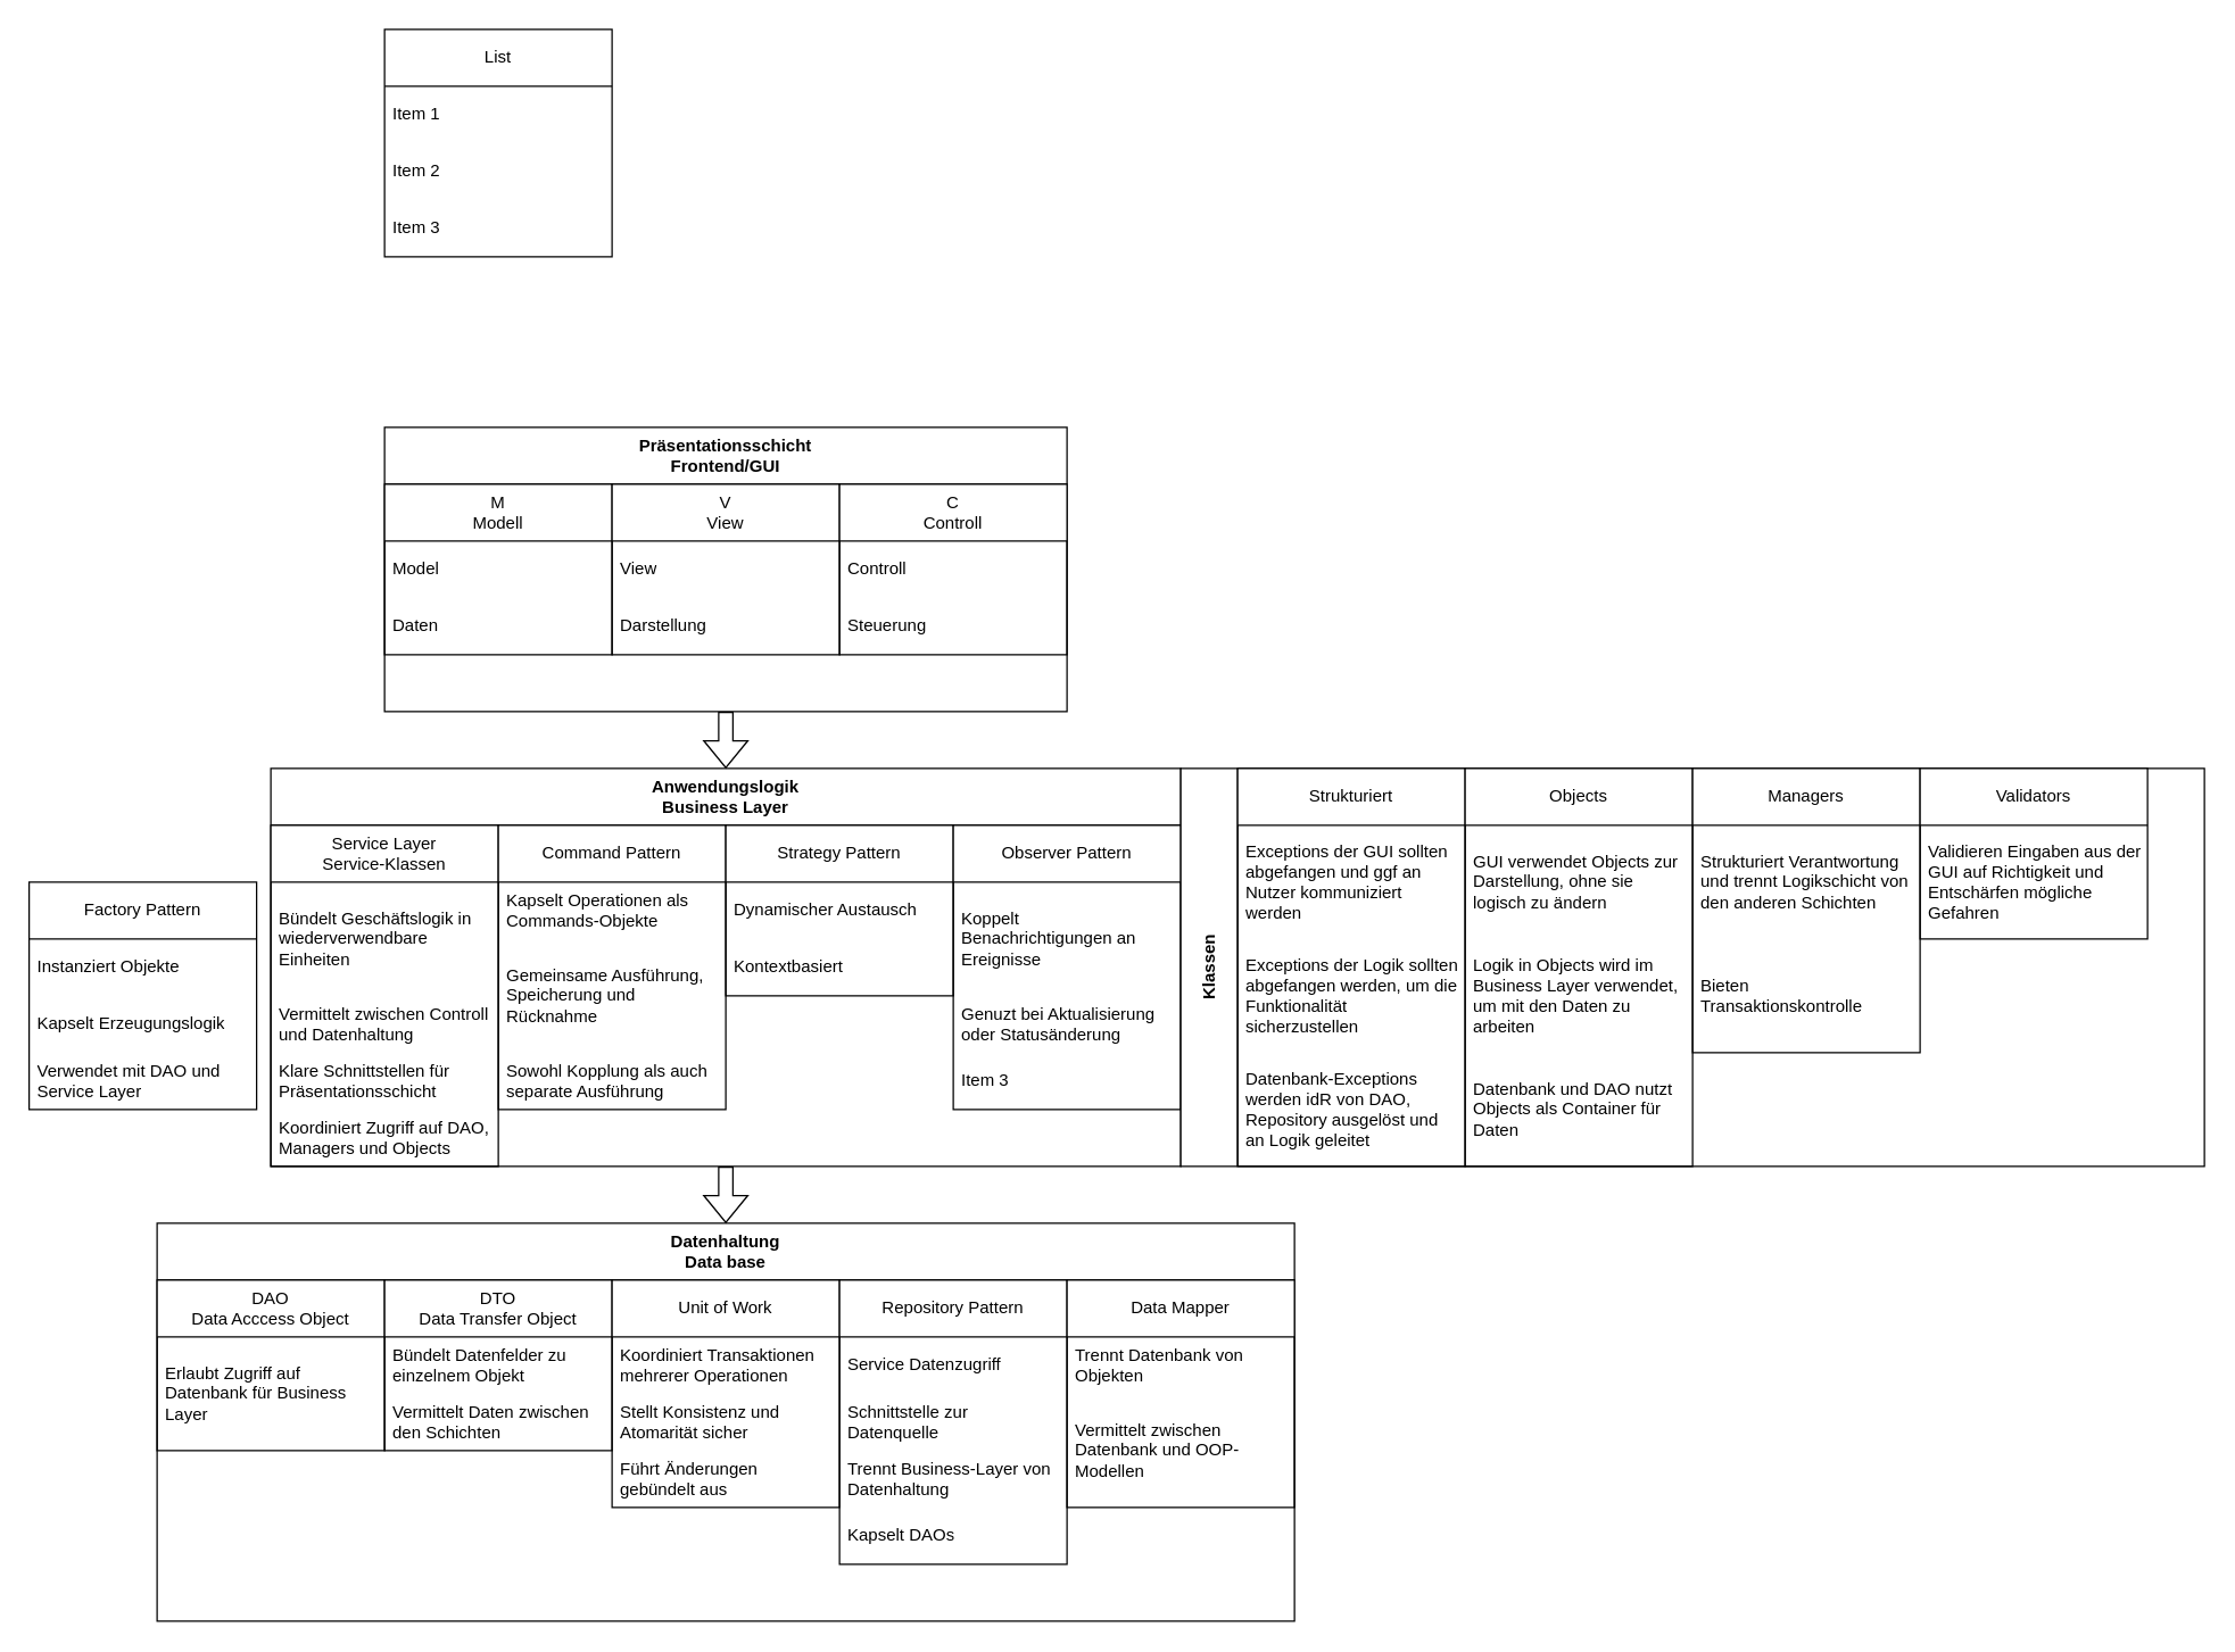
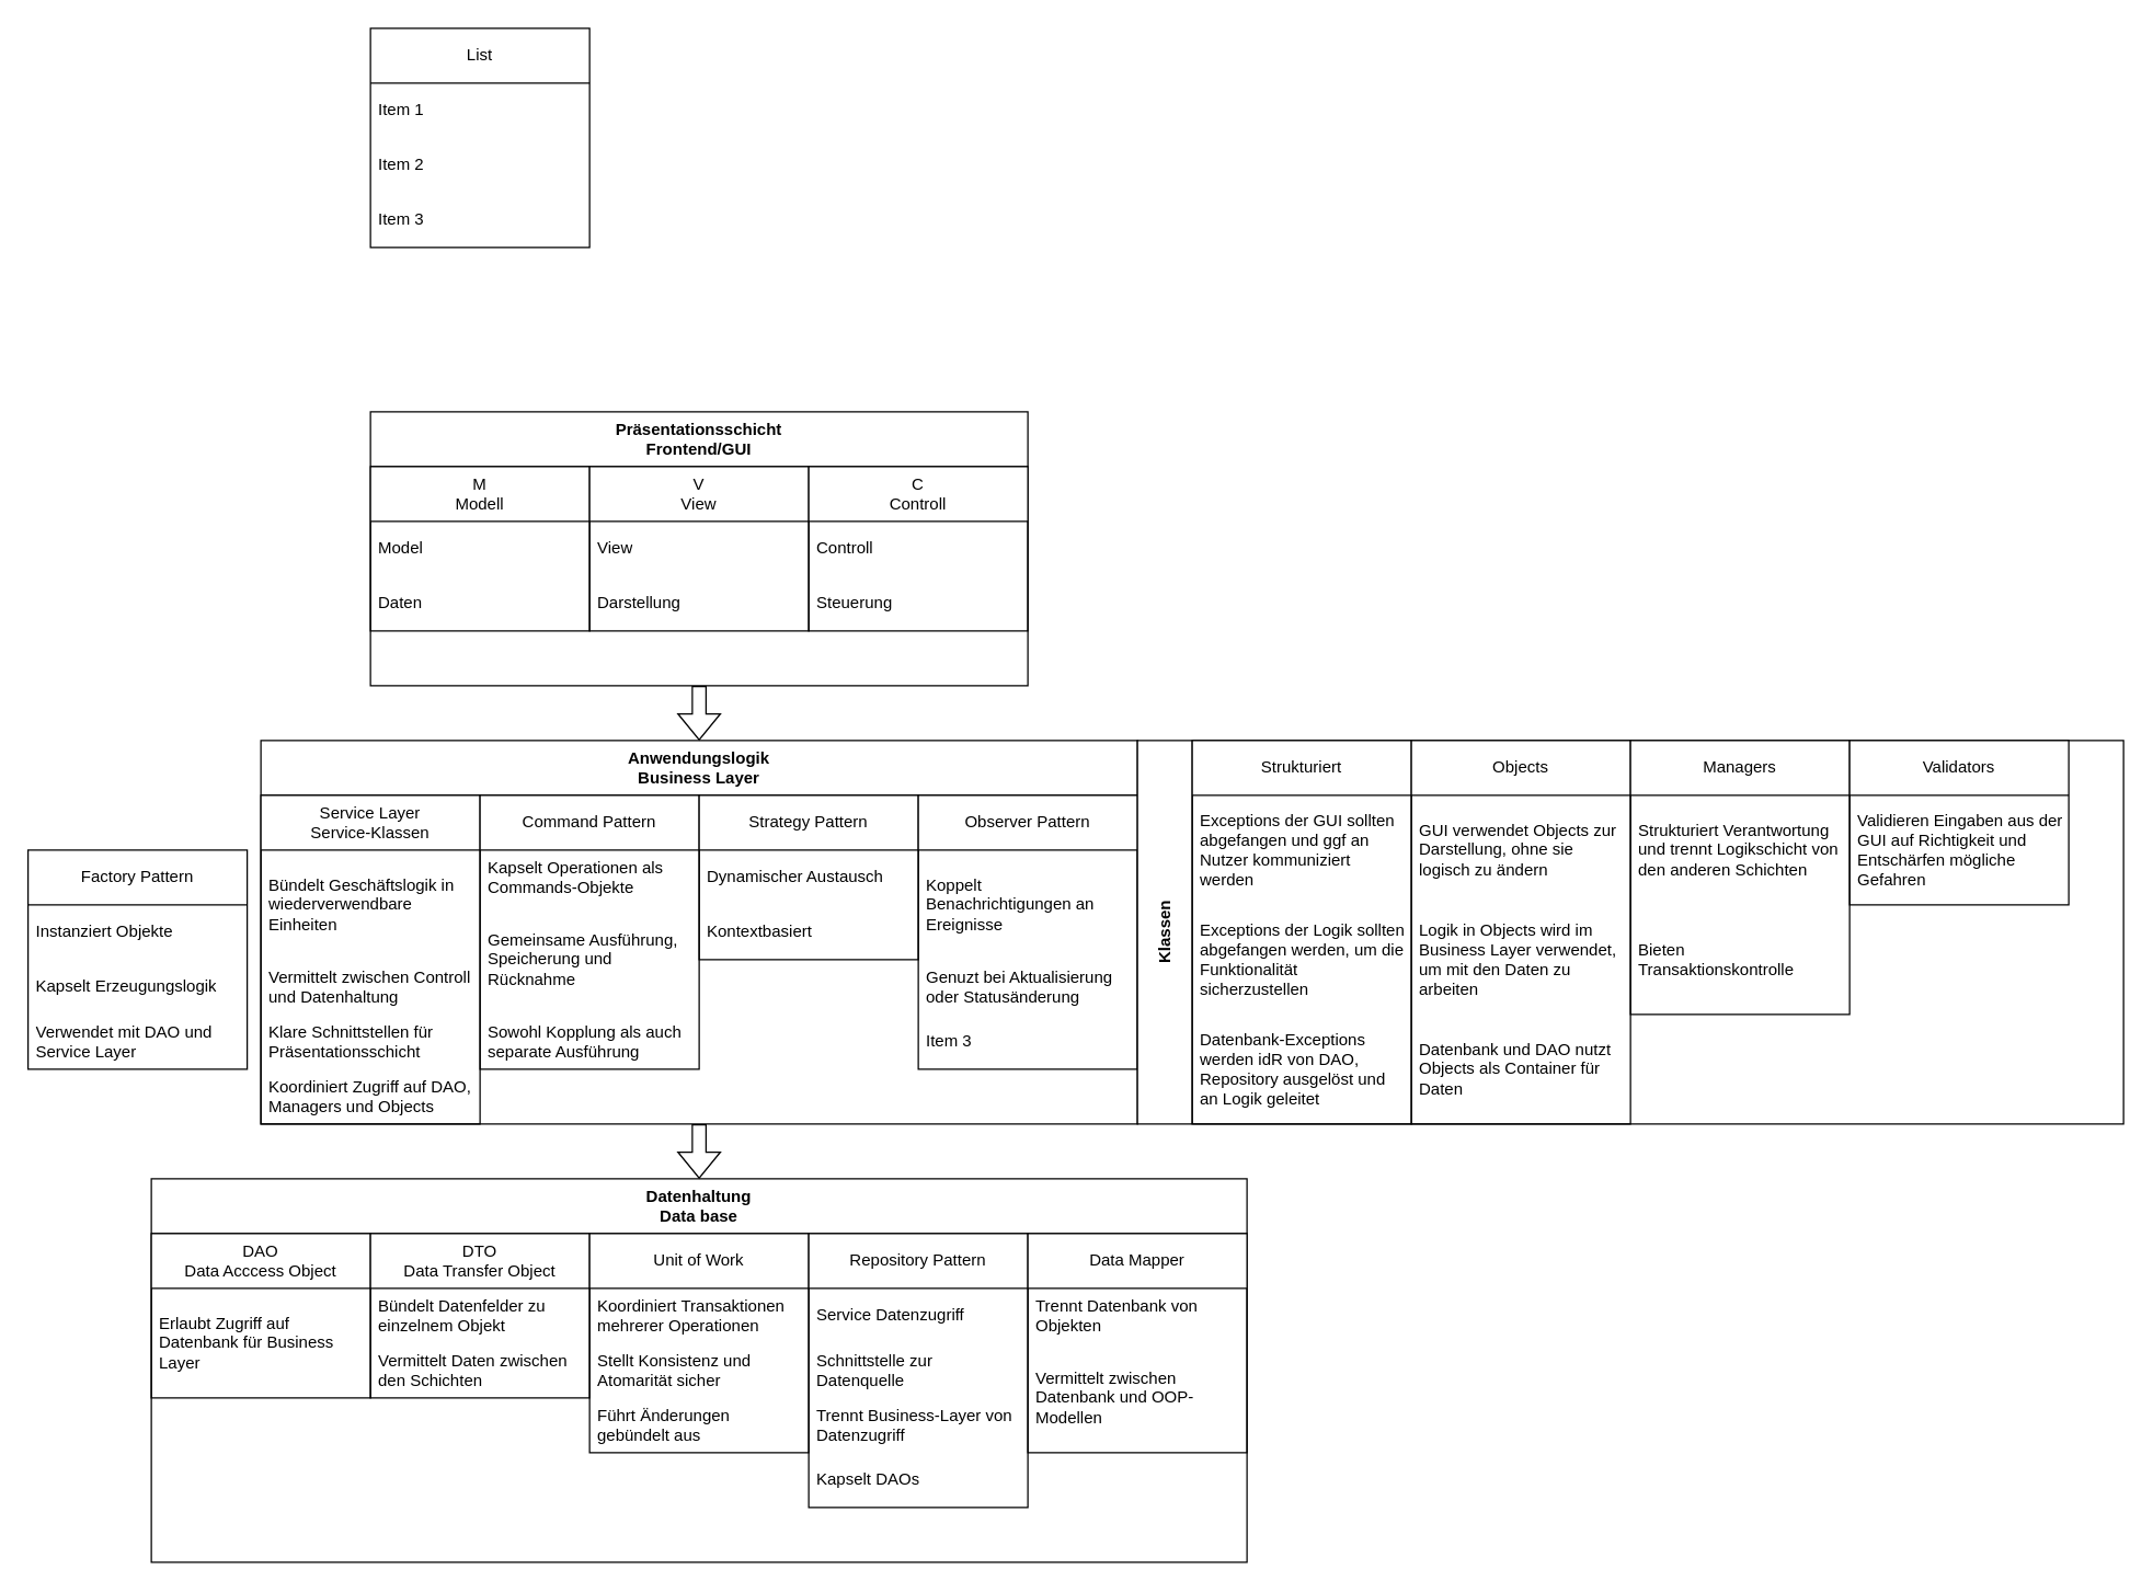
- <mxCell id="46" value="Trennt Business-Layer von Datenhaltung" style="text;strokeColor=none;fillColor=none;align=left;verticalAlign=middle;spacingLeft=4;spacingRight=4;overflow=hidden;points=[[0,0.5],[1,0.5]];portConstraint=eastwest;rotatable=0;whiteSpace=wrap;html=1;" vertex="1" parent="43"><mxGeometry y="120" width="160" height="40" as="geometry" /></mxCell>
+ <mxCell id="46" value="Trennt Business-Layer von Datenzugriff" style="text;strokeColor=none;fillColor=none;align=left;verticalAlign=middle;spacingLeft=4;spacingRight=4;overflow=hidden;points=[[0,0.5],[1,0.5]];portConstraint=eastwest;rotatable=0;whiteSpace=wrap;html=1;" vertex="1" parent="43"><mxGeometry y="120" width="160" height="40" as="geometry" /></mxCell>
